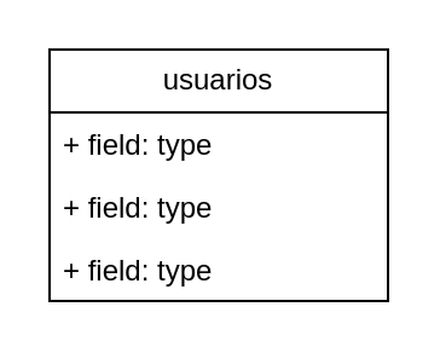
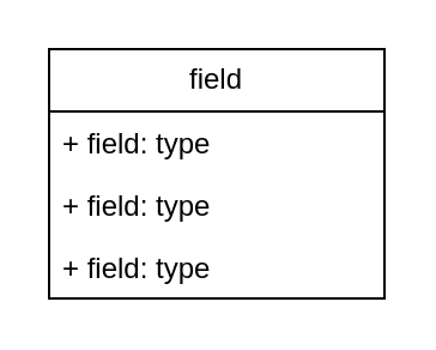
- <mxCell id="2" value="usuarios" style="swimlane;fontStyle=0;childLayout=stackLayout;horizontal=1;startSize=26;fillColor=none;horizontalStack=0;resizeParent=1;resizeParentMax=0;resizeLast=0;collapsible=1;marginBottom=0;whiteSpace=wrap;html=1;" vertex="1" parent="1"><mxGeometry x="20" y="20" width="140" height="104" as="geometry" /></mxCell>
+ <mxCell id="2" value="field" style="swimlane;fontStyle=0;childLayout=stackLayout;horizontal=1;startSize=26;fillColor=none;horizontalStack=0;resizeParent=1;resizeParentMax=0;resizeLast=0;collapsible=1;marginBottom=0;whiteSpace=wrap;html=1;" vertex="1" parent="1"><mxGeometry x="20" y="20" width="140" height="104" as="geometry" /></mxCell>
